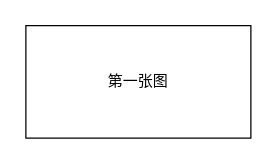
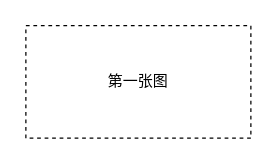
- <mxCell id="2" value="第一张图" style="rounded=0;whiteSpace=wrap;html=1;" parent="1" vertex="1"><mxGeometry x="20" y="20" width="180" height="90" as="geometry" /></mxCell>
+ <mxCell id="2" value="第一张图" style="rounded=0;whiteSpace=wrap;html=1;dashed=1;" parent="1" vertex="1"><mxGeometry x="20" y="20" width="180" height="90" as="geometry" /></mxCell>
